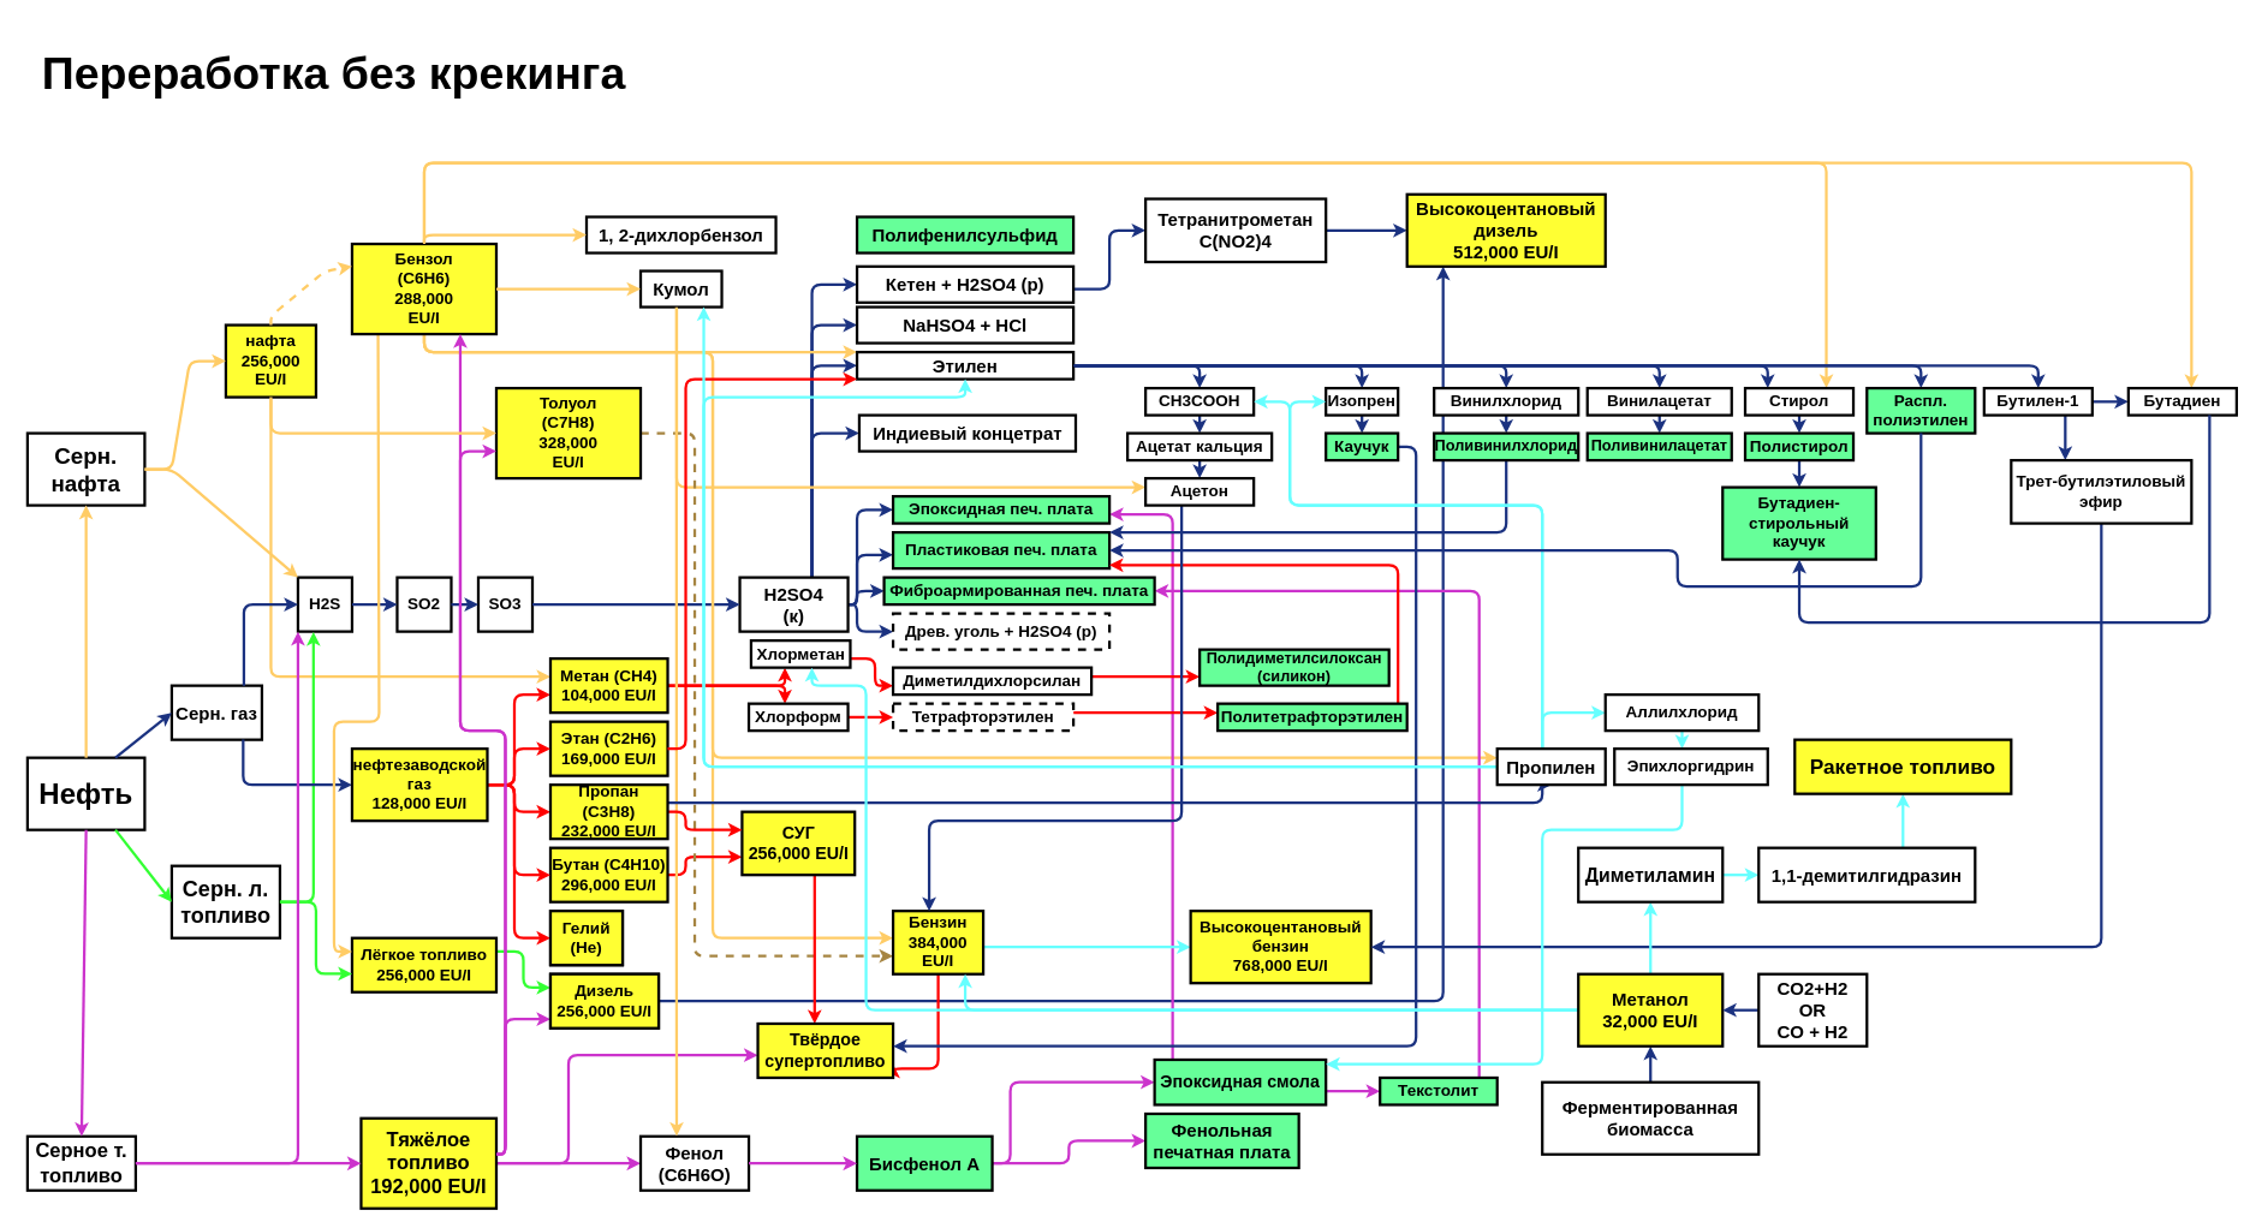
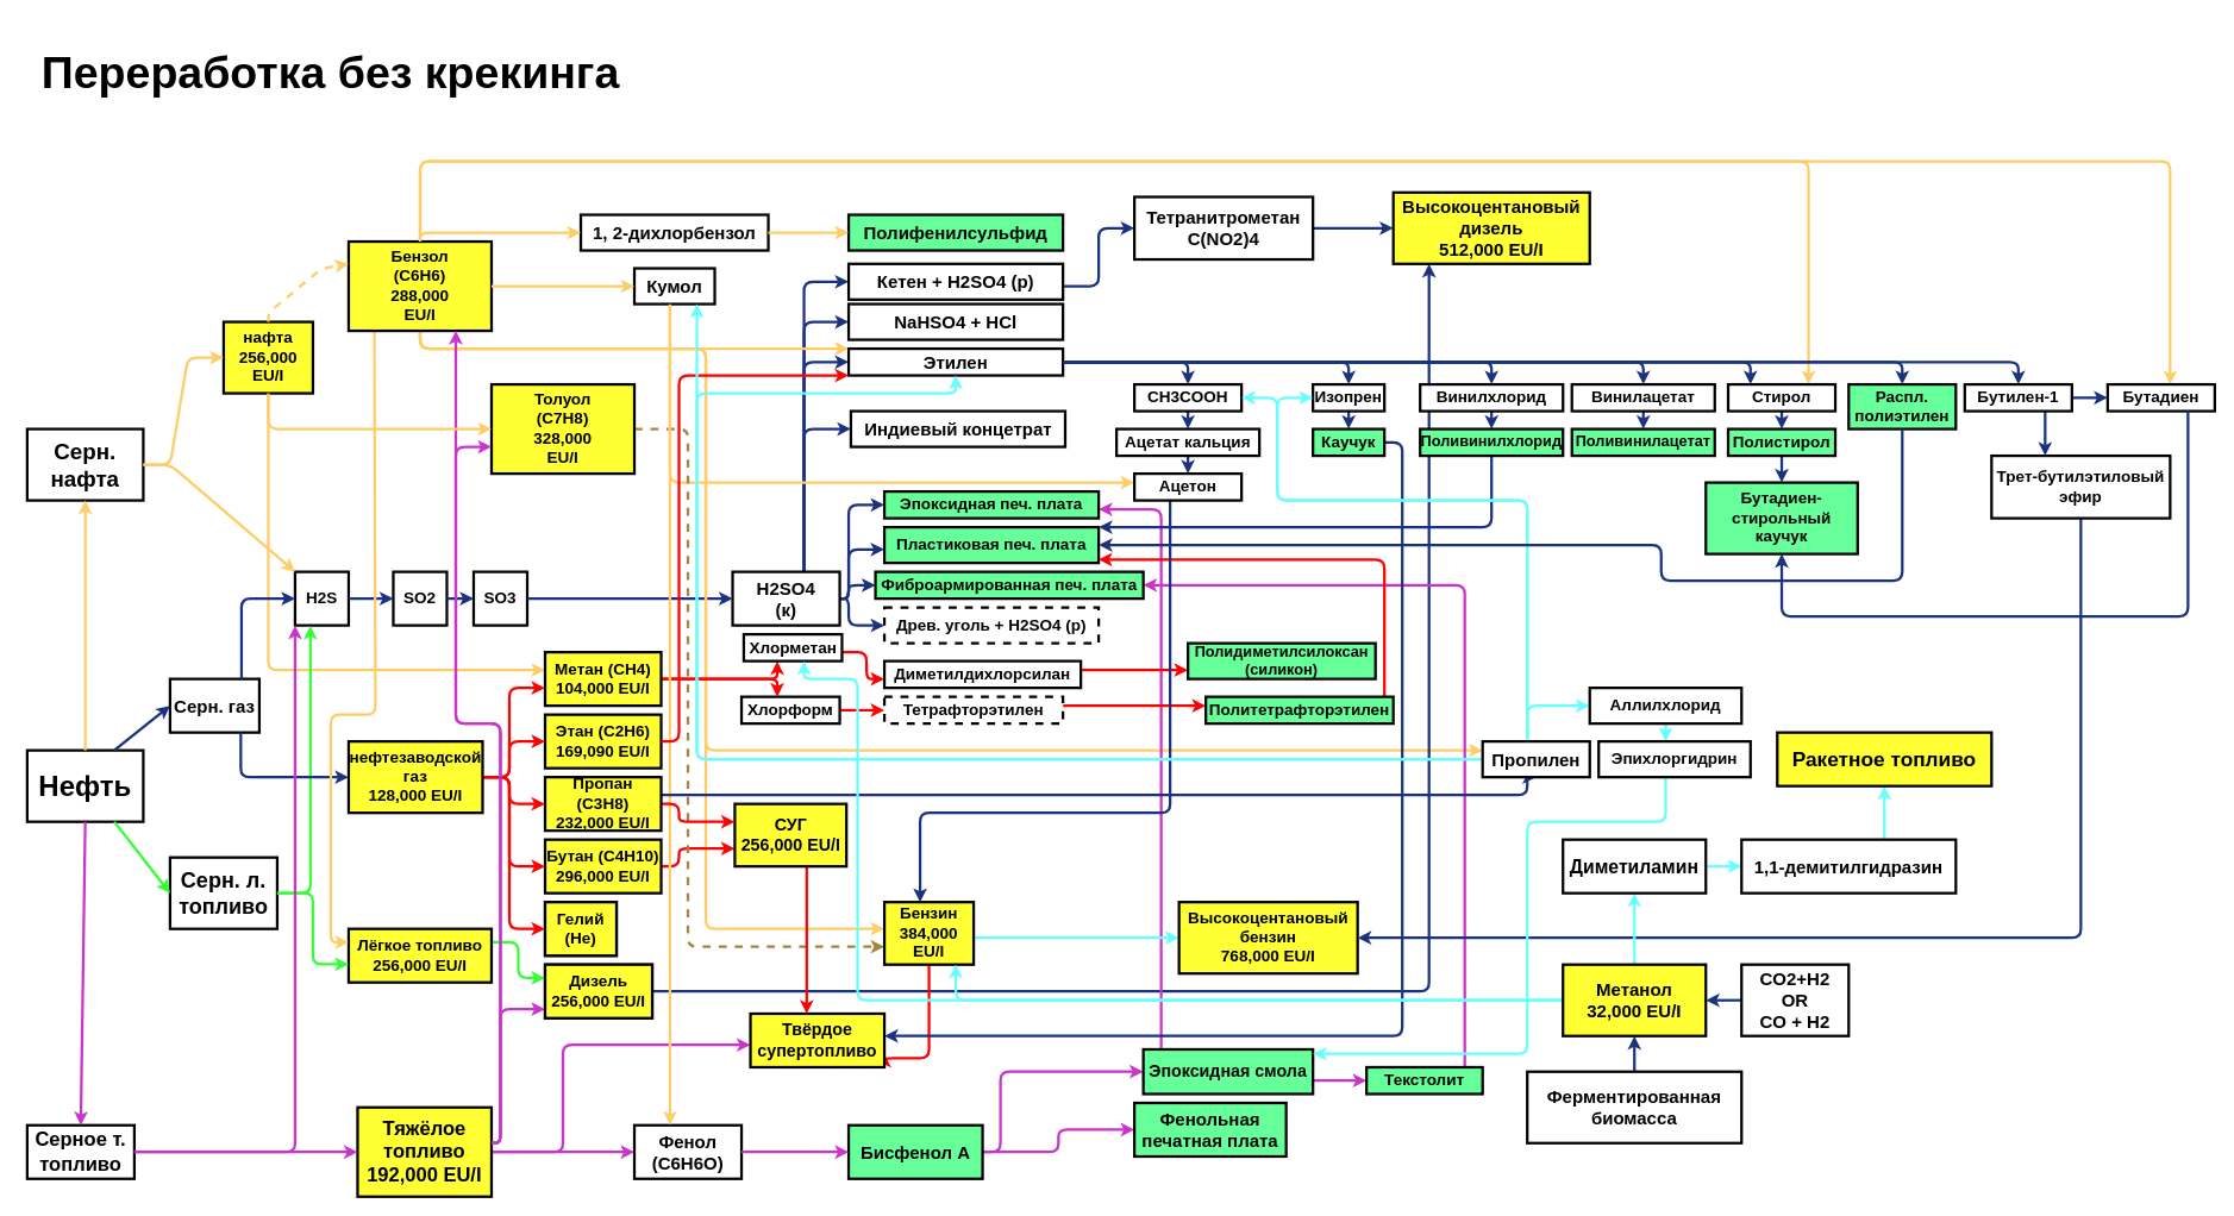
+ <mxCell id="71" value="" style="endArrow=classic;html=1;rounded=1;fontFamily=Helvetica;fontSize=18;strokeWidth=3;strokeColor=#ffcc66;entryX=0;entryY=0.5;entryDx=0;entryDy=0;" edge="1" parent="1" source="68" target="70"><mxGeometry width="50" height="50" relative="1" as="geometry"><mxPoint x="900" y="240" as="sourcePoint" /><mxPoint x="950" y="240" as="targetPoint" /></mxGeometry></mxCell>
- <mxCell id="53" value="Этан (C2H6)&lt;br style=&quot;font-size: 18px;&quot;&gt;169,000 EU/I" style="rounded=0;whiteSpace=wrap;html=1;fontFamily=Helvetica;fontSize=18;fontStyle=1;fillColor=#ffff33;strokeWidth=3;" vertex="1" parent="1"><mxGeometry x="610" y="780" width="130" height="60" as="geometry" /></mxCell>
+ <mxCell id="53" value="Этан (C2H6)&lt;br style=&quot;font-size: 18px;&quot;&gt;169,090 EU/I" style="rounded=0;whiteSpace=wrap;html=1;fontFamily=Helvetica;fontSize=18;fontStyle=1;fillColor=#ffff33;strokeWidth=3;" vertex="1" parent="1"><mxGeometry x="610" y="780" width="130" height="60" as="geometry" /></mxCell>
